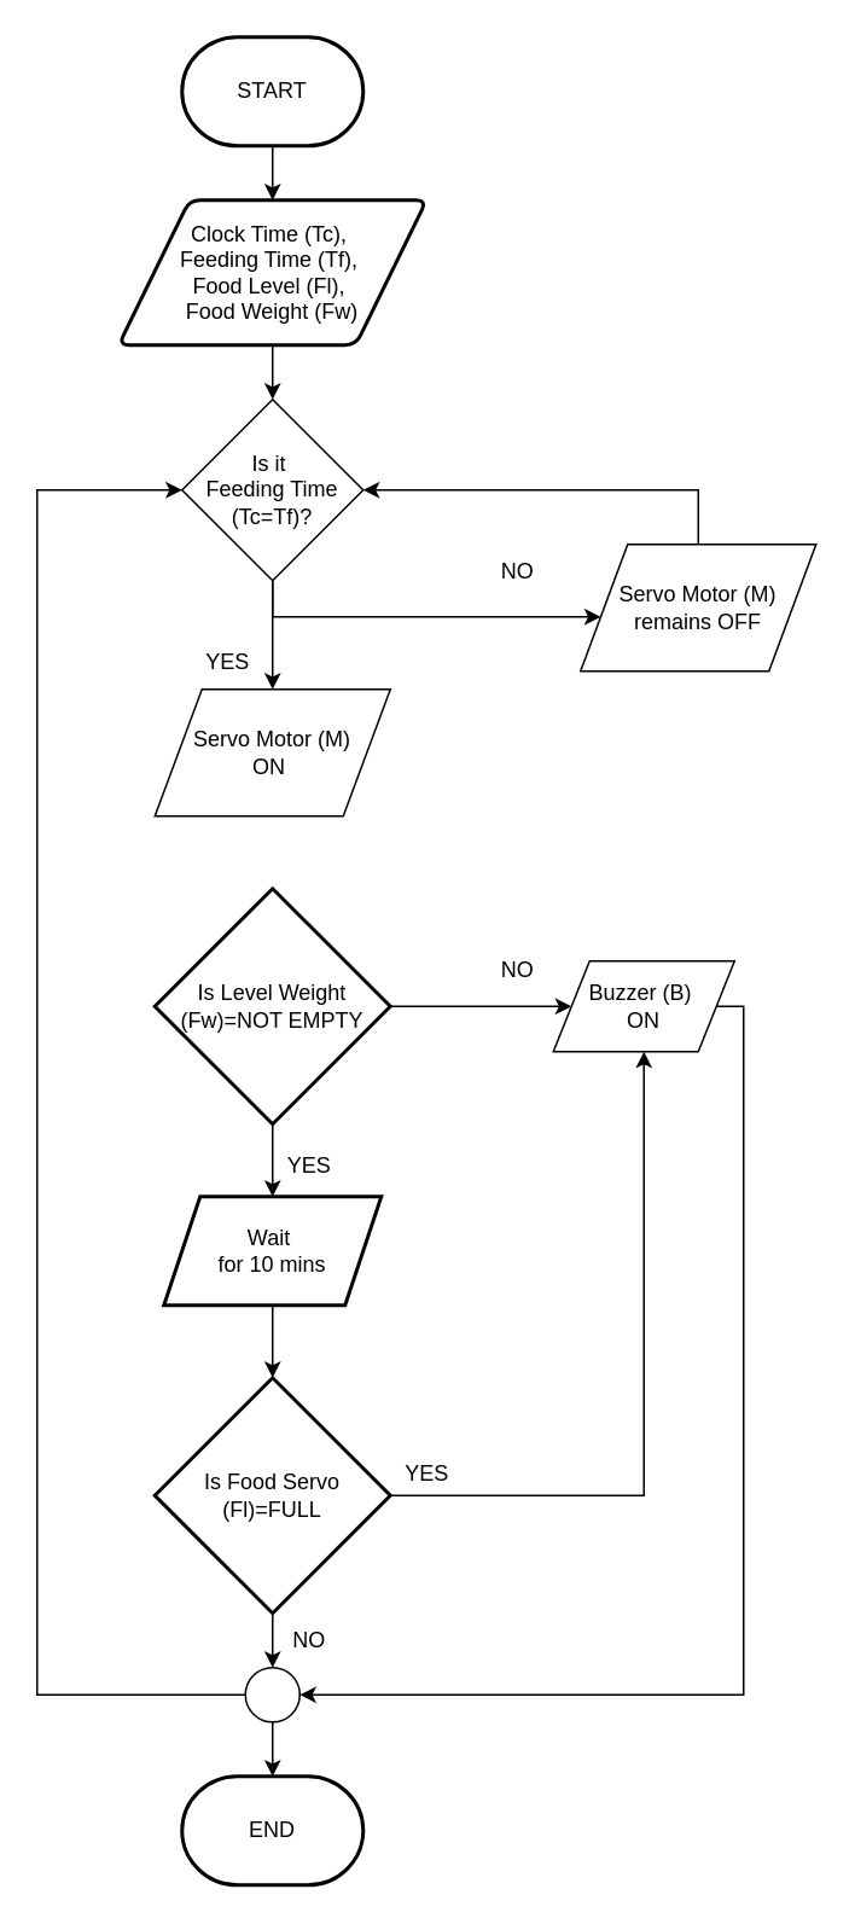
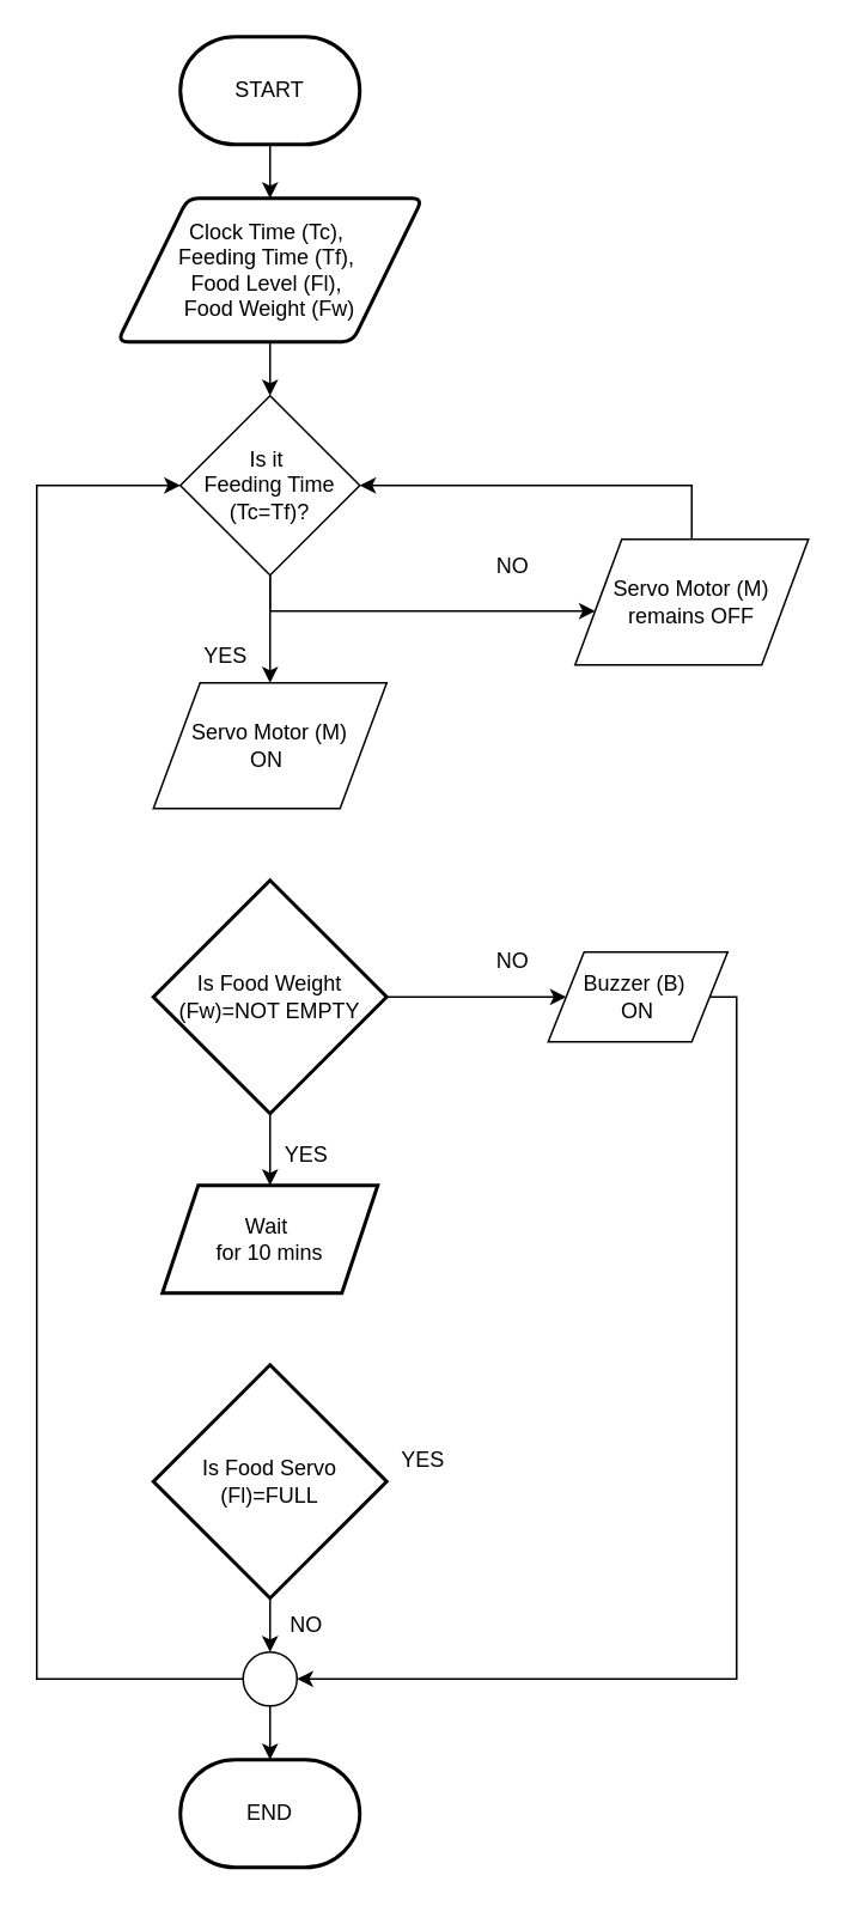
- <mxCell id="17" value="Is Level Weight (Fw)=NOT EMPTY" style="strokeWidth=2;html=1;shape=mxgraph.flowchart.decision;whiteSpace=wrap;direction=south;" vertex="1" parent="1"><mxGeometry x="85" y="490" width="130" height="130" as="geometry" /></mxCell>
+ <mxCell id="17" value="Is Food Weight (Fw)=NOT EMPTY" style="strokeWidth=2;html=1;shape=mxgraph.flowchart.decision;whiteSpace=wrap;direction=south;" vertex="1" parent="1"><mxGeometry x="85" y="490" width="130" height="130" as="geometry" /></mxCell>
- <mxCell id="20" value="" style="edgeStyle=orthogonalEdgeStyle;rounded=0;orthogonalLoop=1;jettySize=auto;html=1;" edge="1" parent="1" source="21" target="24"><mxGeometry relative="1" as="geometry" /></mxCell>
- <mxCell id="23" style="edgeStyle=orthogonalEdgeStyle;rounded=0;orthogonalLoop=1;jettySize=auto;html=1;entryX=0.5;entryY=1;entryDx=0;entryDy=0;" edge="1" parent="1" source="24" target="18"><mxGeometry relative="1" as="geometry" /></mxCell>
